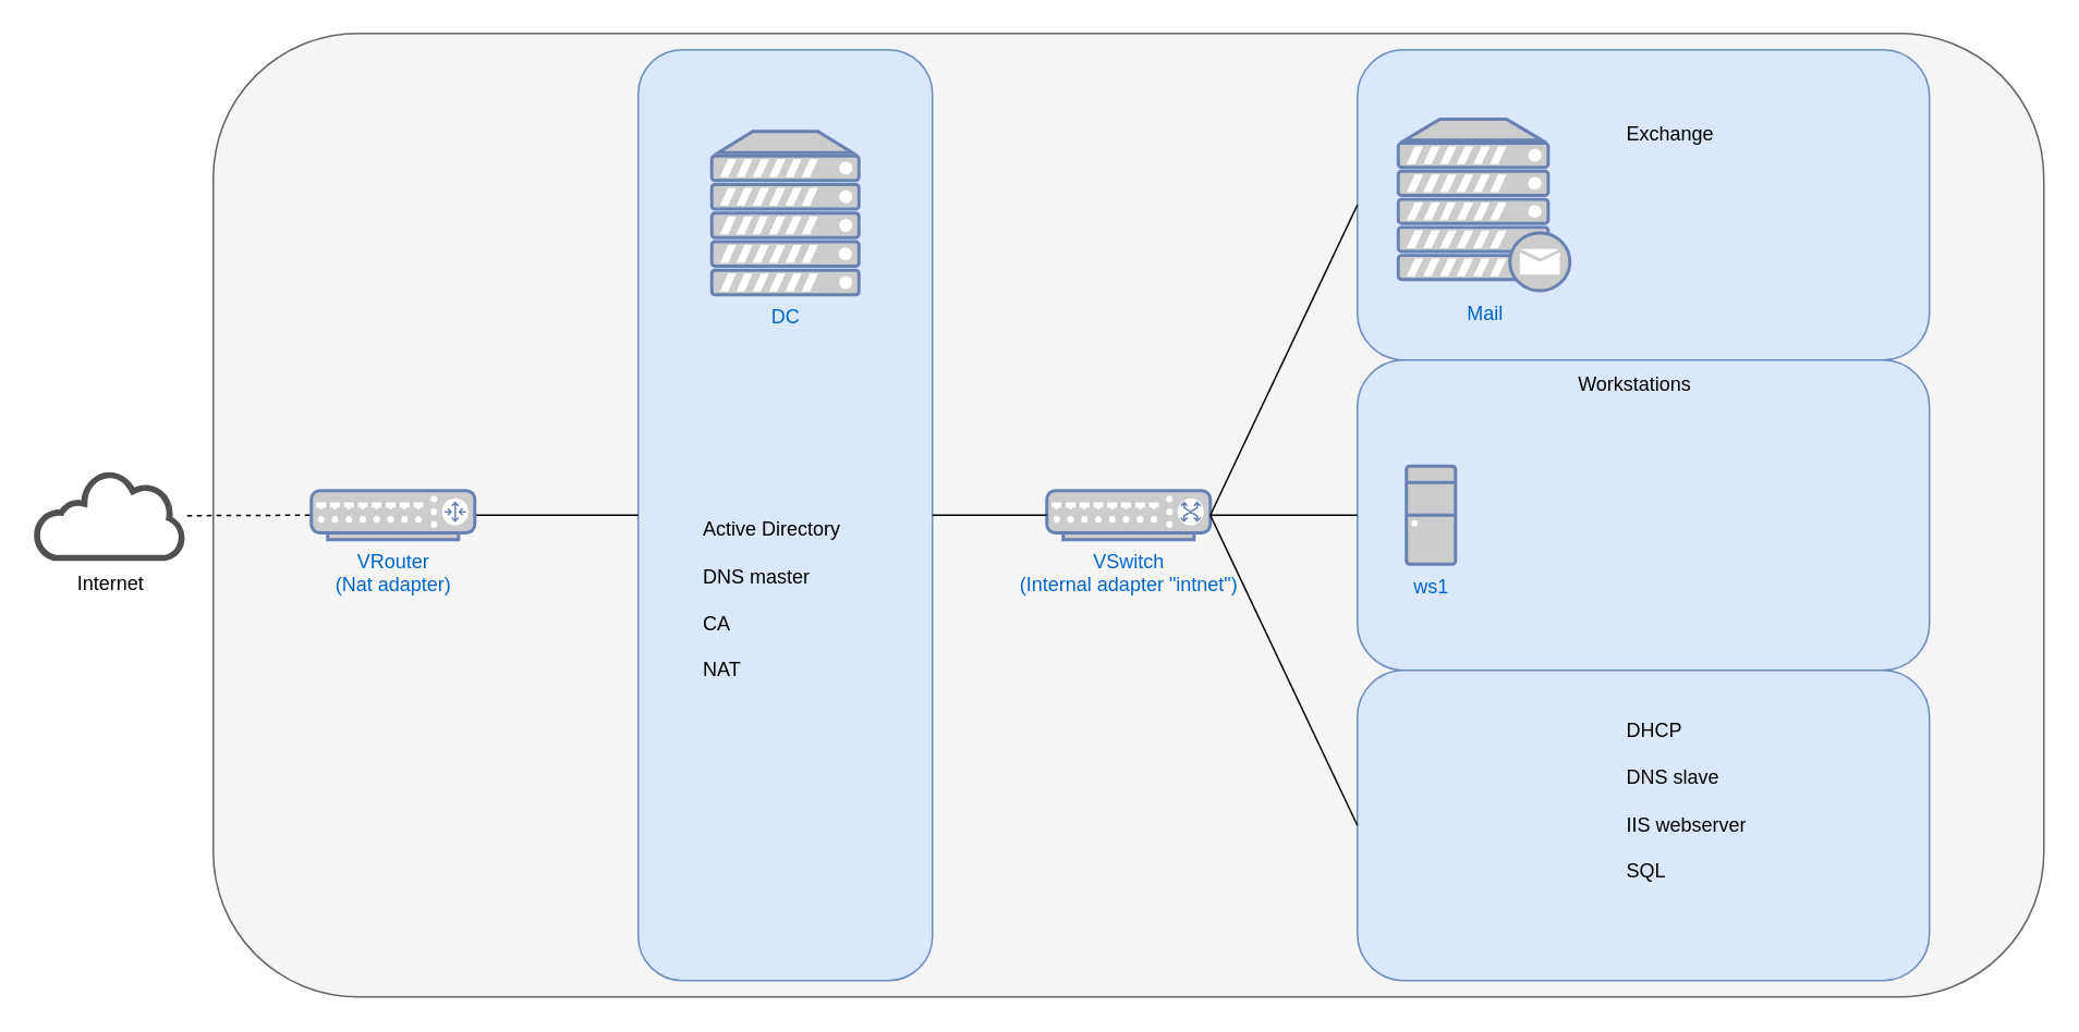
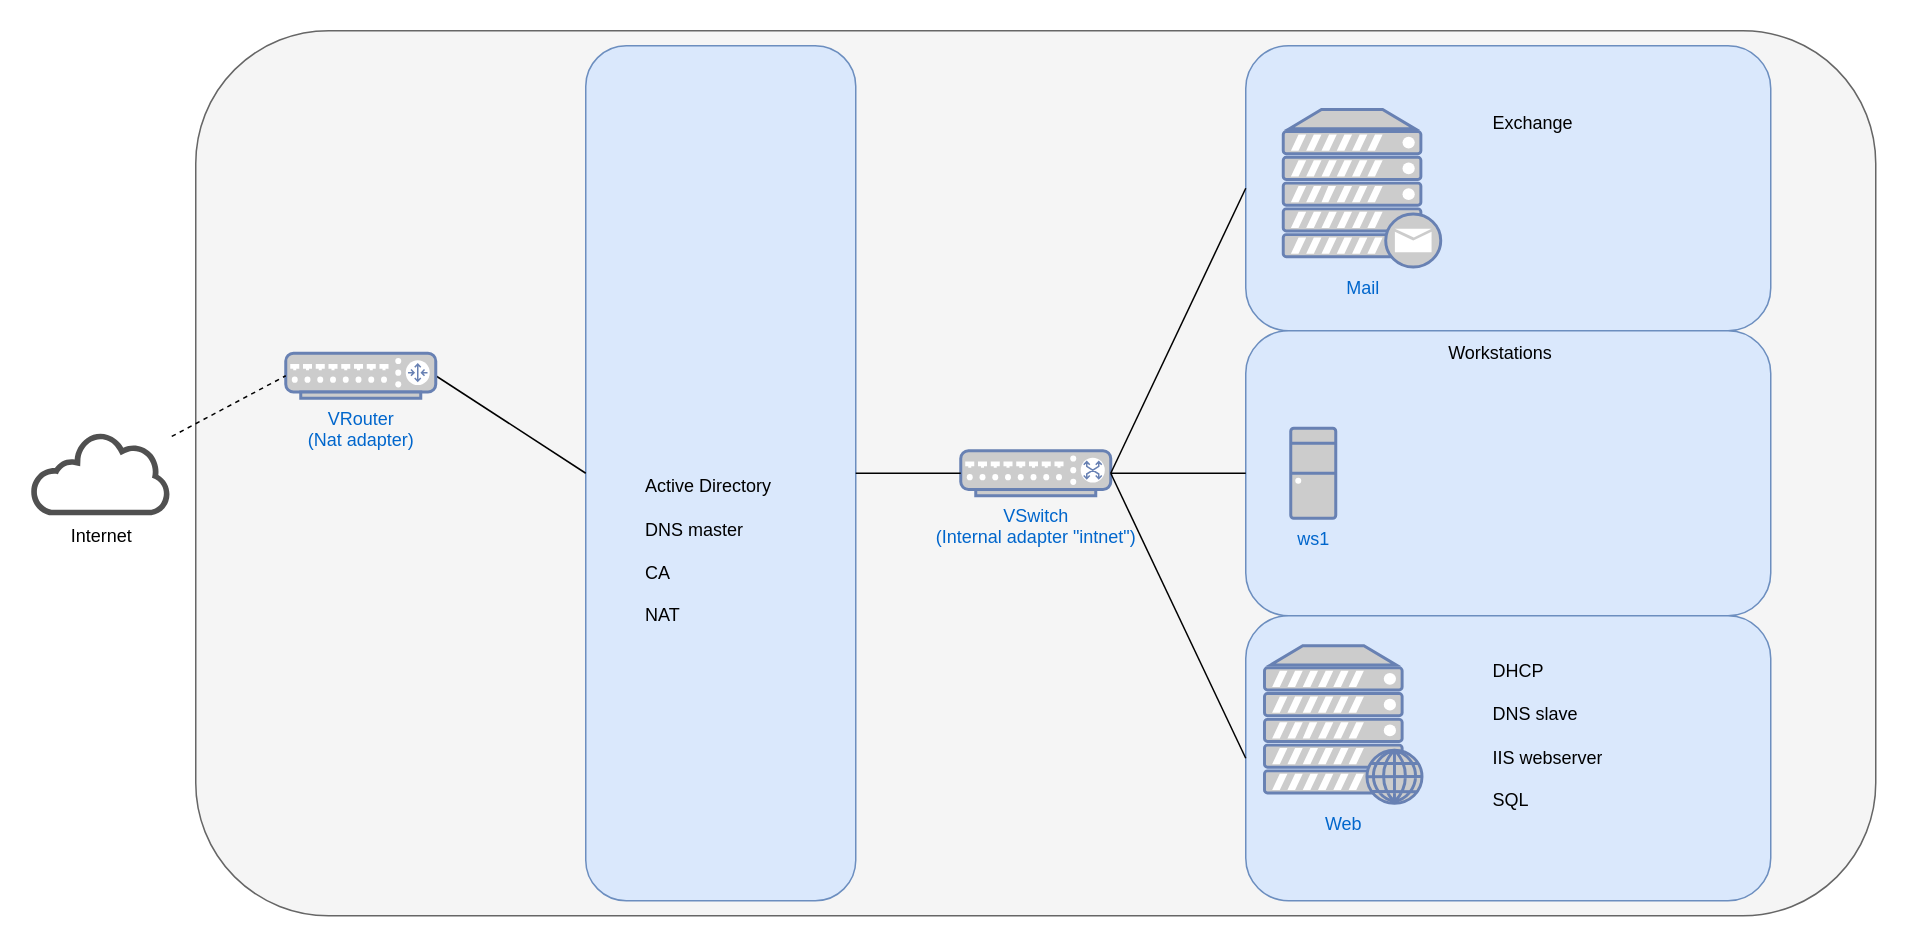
- <mxCell id="7" value="DC" style="fontColor=#0066CC;verticalAlign=top;verticalLabelPosition=bottom;labelPosition=center;align=center;html=1;outlineConnect=0;fillColor=#CCCCCC;strokeColor=#6881B3;gradientColor=none;gradientDirection=north;strokeWidth=2;shape=mxgraph.networks.server;" parent="1" vertex="1"><mxGeometry x="435" y="80" width="90" height="100" as="geometry" /></mxCell>
- <mxCell id="21" value="VRouter&lt;br&gt;(Nat adapter)" style="fontColor=#0066CC;verticalAlign=top;verticalLabelPosition=bottom;labelPosition=center;align=center;html=1;outlineConnect=0;fillColor=#CCCCCC;strokeColor=#6881B3;gradientColor=none;gradientDirection=north;strokeWidth=2;shape=mxgraph.networks.router;" parent="1" vertex="1"><mxGeometry x="190" y="300" width="100" height="30" as="geometry" /></mxCell>
+ <mxCell id="21" value="VRouter&lt;br&gt;(Nat adapter)" style="fontColor=#0066CC;verticalAlign=top;verticalLabelPosition=bottom;labelPosition=center;align=center;html=1;outlineConnect=0;fillColor=#CCCCCC;strokeColor=#6881B3;gradientColor=none;gradientDirection=north;strokeWidth=2;shape=mxgraph.networks.router;" parent="1" vertex="1"><mxGeometry x="190" y="235" width="100" height="30" as="geometry" /></mxCell>
+ <mxCell id="10" value="Web" style="fontColor=#0066CC;verticalAlign=top;verticalLabelPosition=bottom;labelPosition=center;align=center;html=1;outlineConnect=0;fillColor=#CCCCCC;strokeColor=#6881B3;gradientColor=none;gradientDirection=north;strokeWidth=2;shape=mxgraph.networks.web_server;" parent="1" vertex="1"><mxGeometry x="842.5" y="430" width="105" height="105" as="geometry" /></mxCell>
